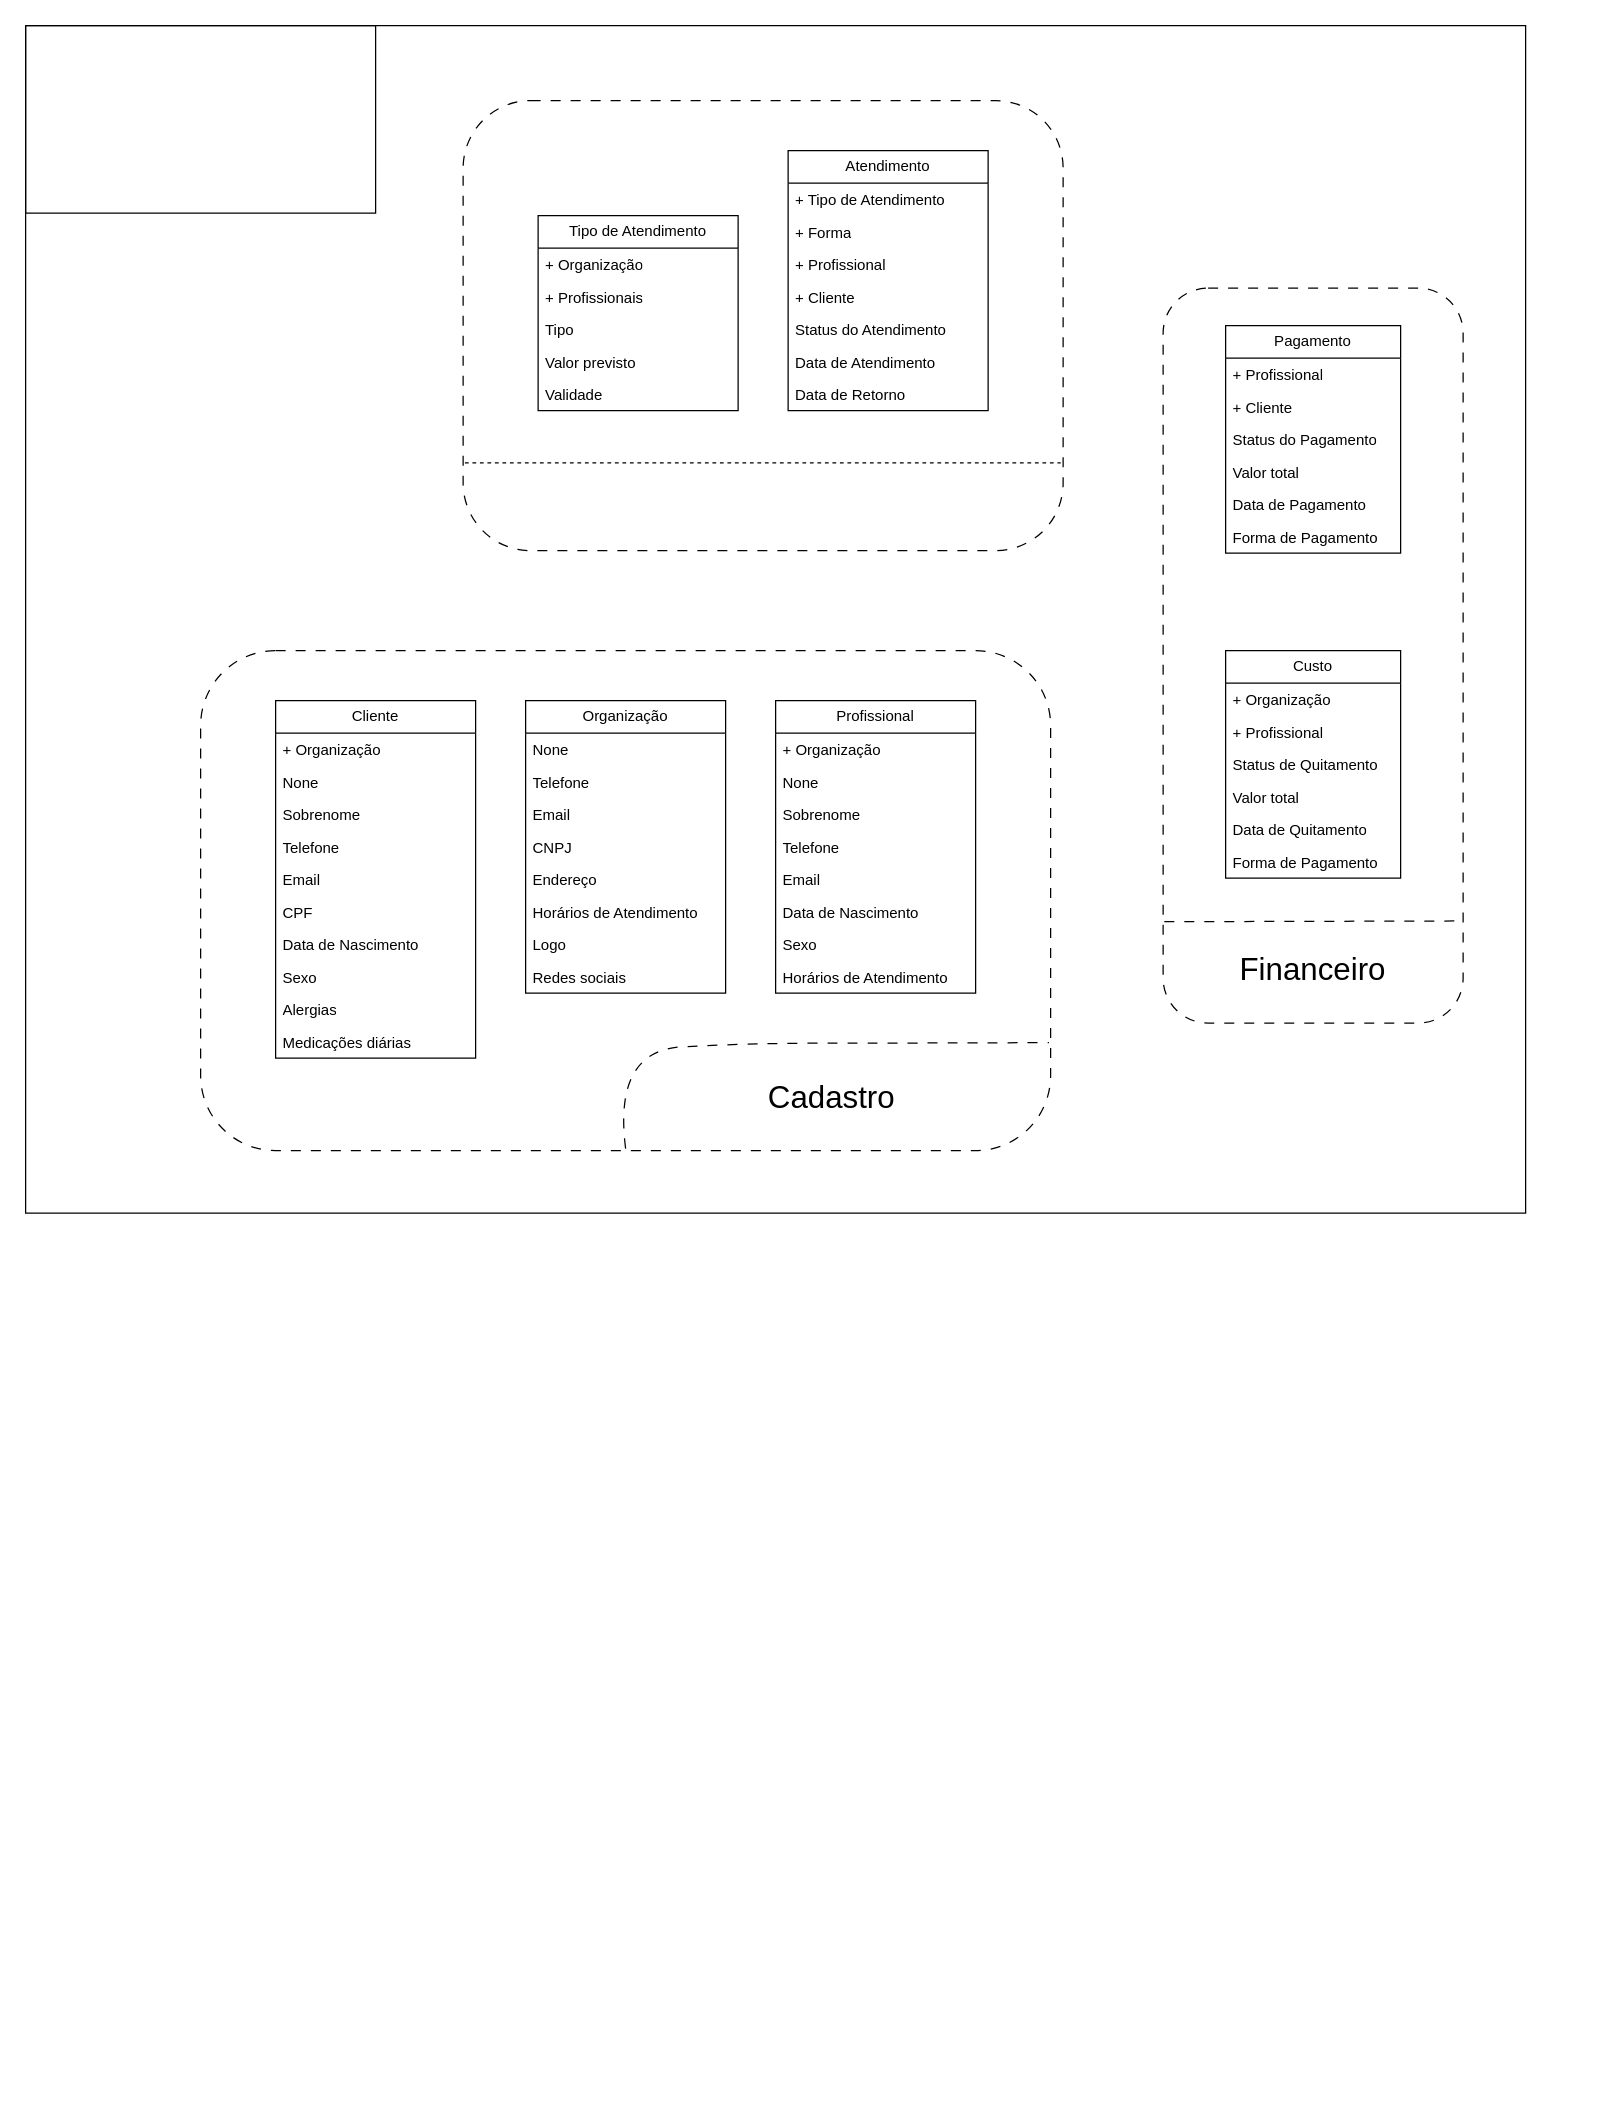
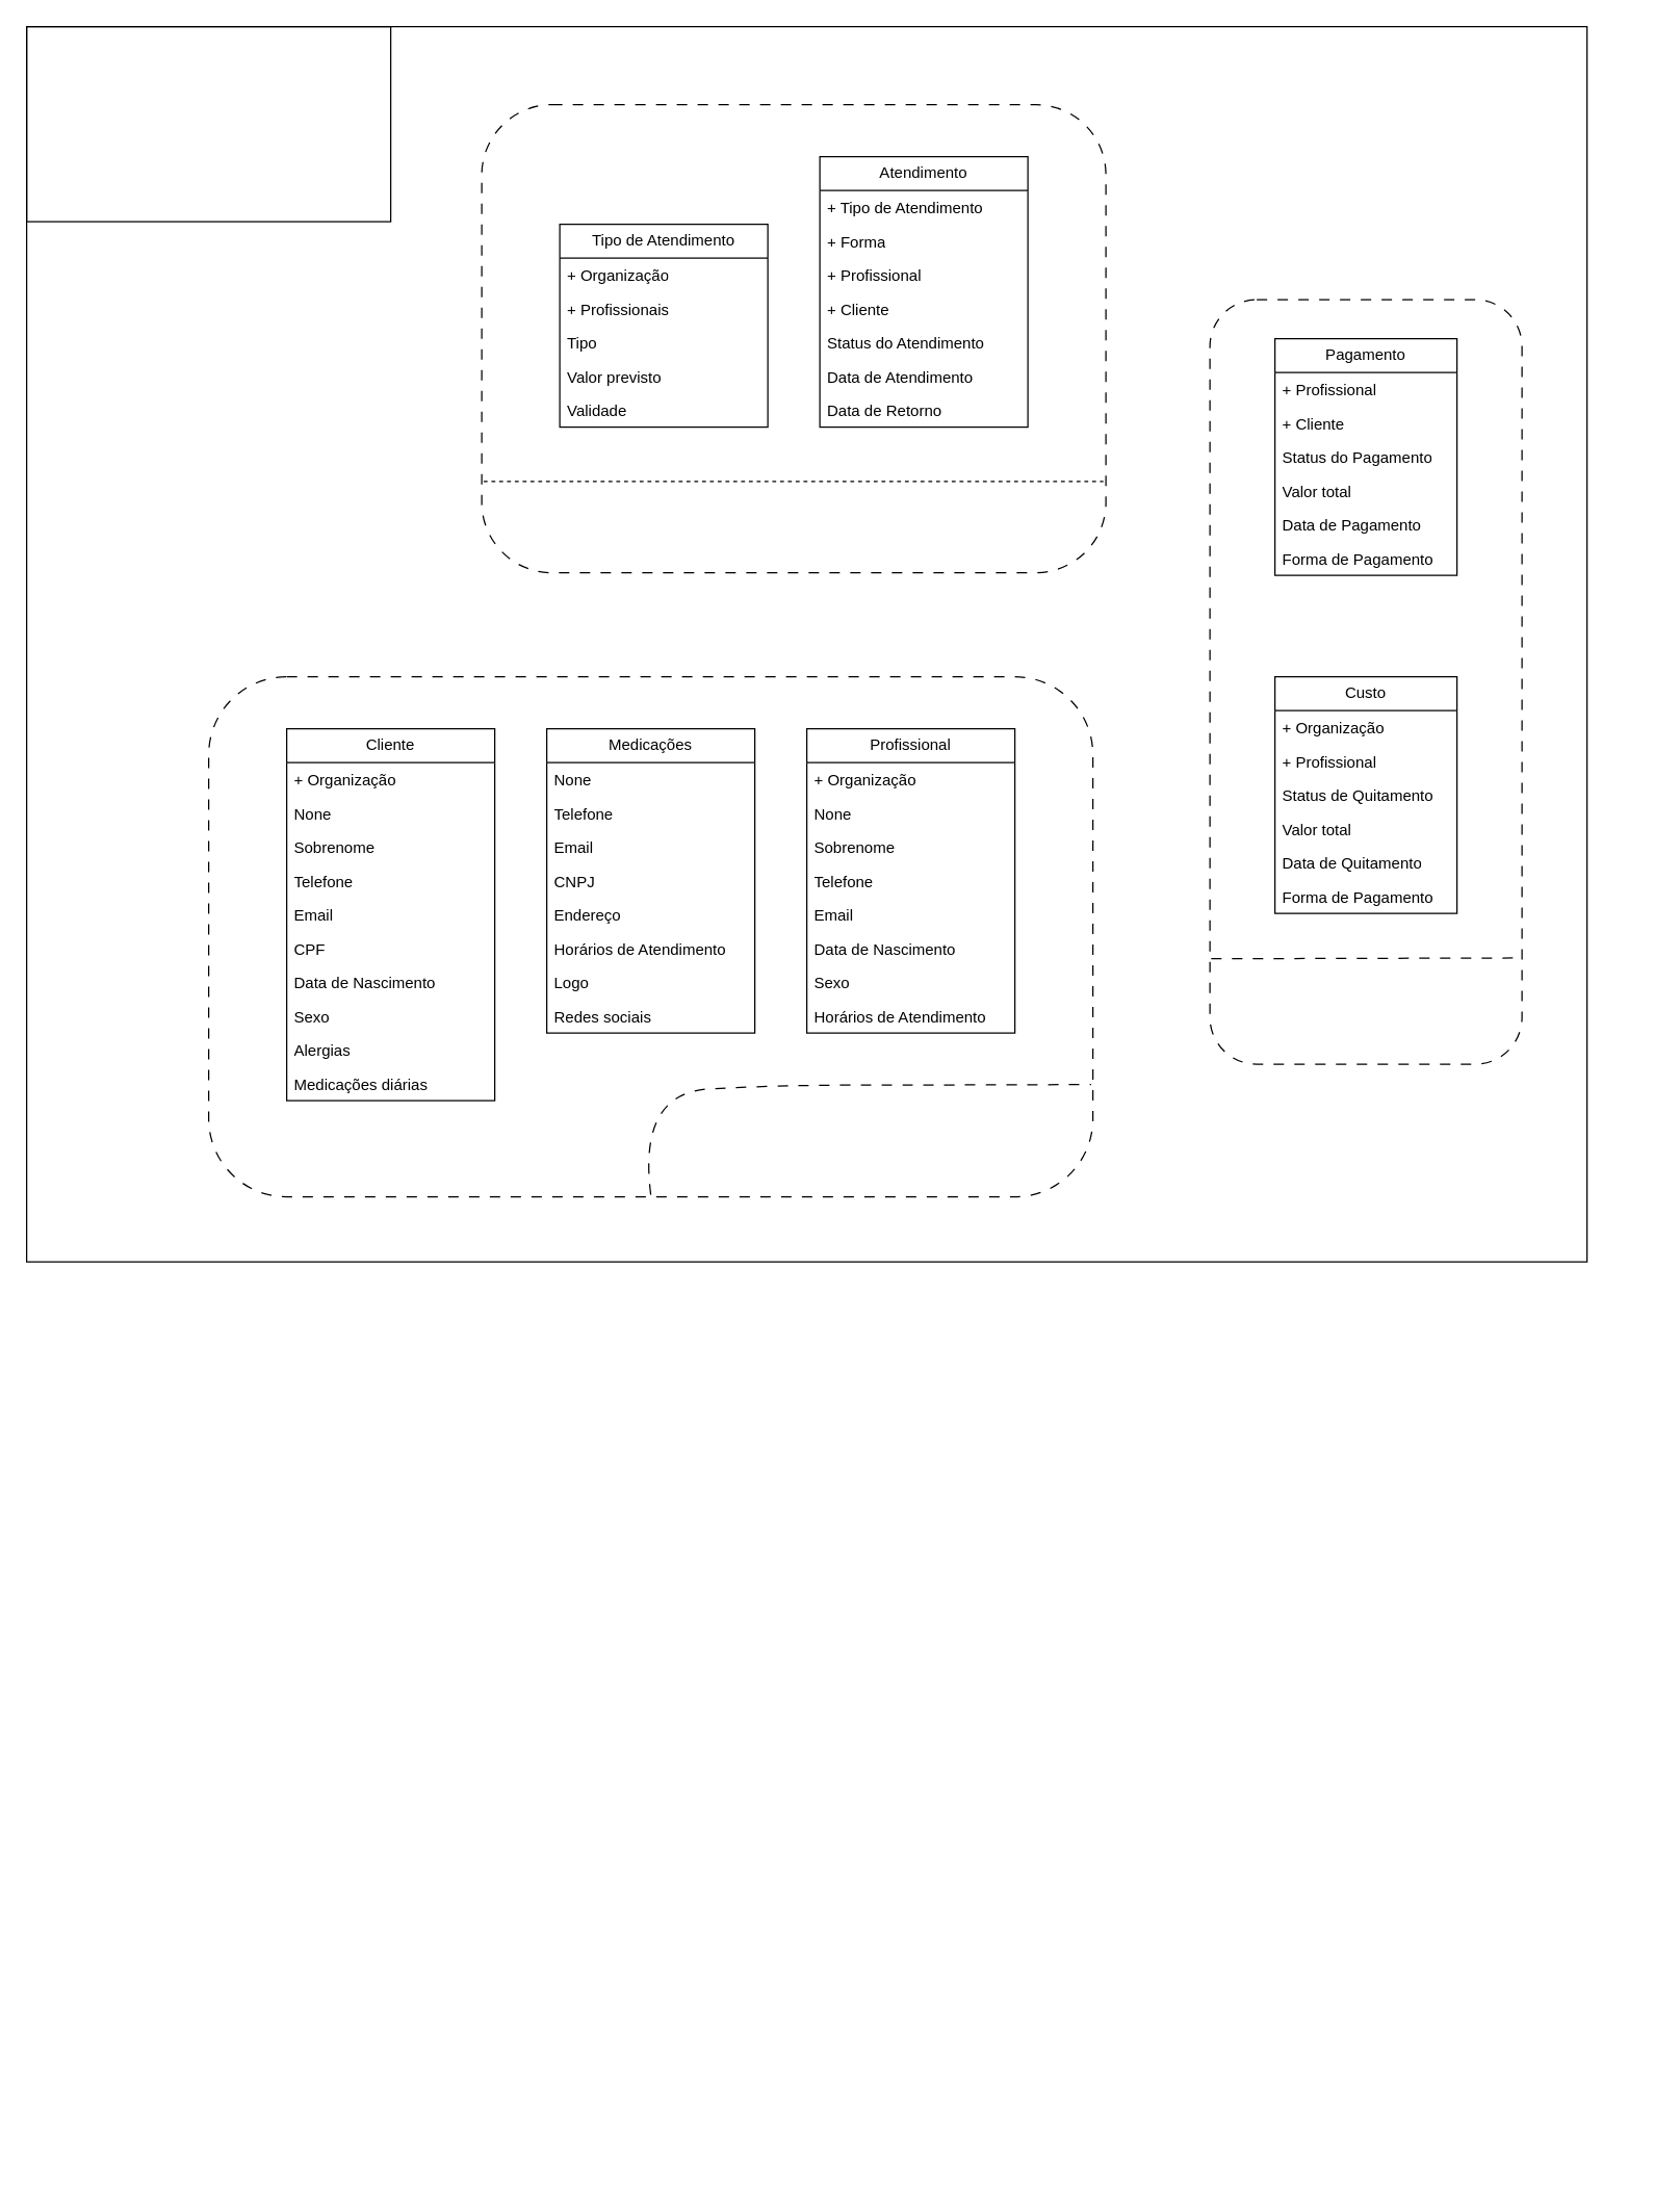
- <mxCell id="47" value="Organização" style="swimlane;fontStyle=0;childLayout=stackLayout;horizontal=1;startSize=26;fillColor=none;horizontalStack=0;resizeParent=1;resizeParentMax=0;resizeLast=0;collapsible=1;marginBottom=0;whiteSpace=wrap;html=1;" vertex="1" parent="37"><mxGeometry x="260" y="40" width="160" height="234" as="geometry" /></mxCell>
+ <mxCell id="47" value="Medicações" style="swimlane;fontStyle=0;childLayout=stackLayout;horizontal=1;startSize=26;fillColor=none;horizontalStack=0;resizeParent=1;resizeParentMax=0;resizeLast=0;collapsible=1;marginBottom=0;whiteSpace=wrap;html=1;" vertex="1" parent="37"><mxGeometry x="260" y="40" width="160" height="234" as="geometry" /></mxCell>
- <mxCell id="18" value="&lt;font style=&quot;font-size: 25px;&quot;&gt;Financeiro&lt;/font&gt;" style="text;html=1;align=center;verticalAlign=middle;whiteSpace=wrap;rounded=0;fontSize=30;" vertex="1" parent="2"><mxGeometry x="35" y="528" width="170" height="30" as="geometry" /></mxCell>
- <mxCell id="68" value="&lt;font style=&quot;font-size: 25px;&quot;&gt;Cadastro&lt;/font&gt;" style="text;html=1;align=center;verticalAlign=middle;whiteSpace=wrap;rounded=0;fontSize=30;" vertex="1" parent="37"><mxGeometry x="420" y="340" width="170" height="30" as="geometry" /></mxCell>
